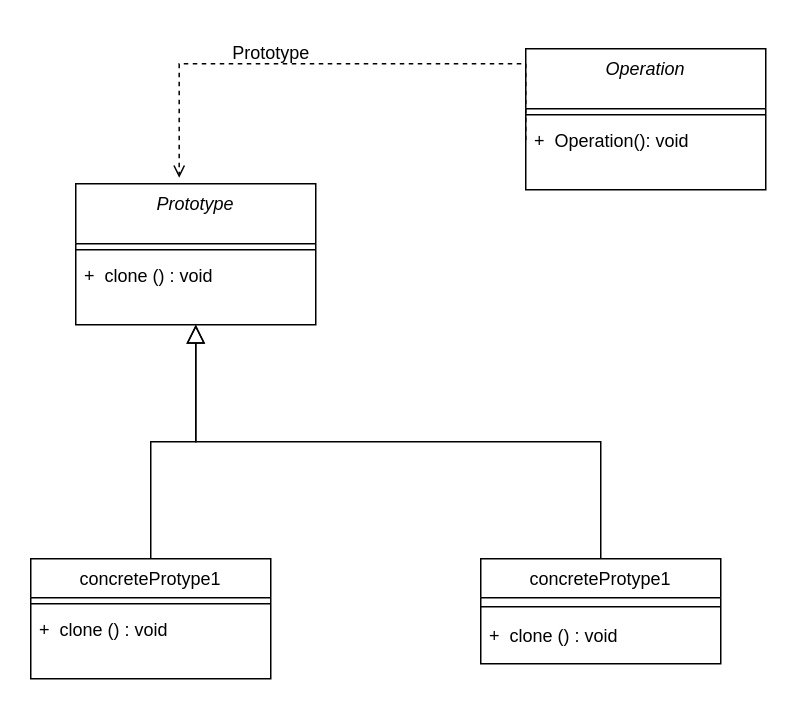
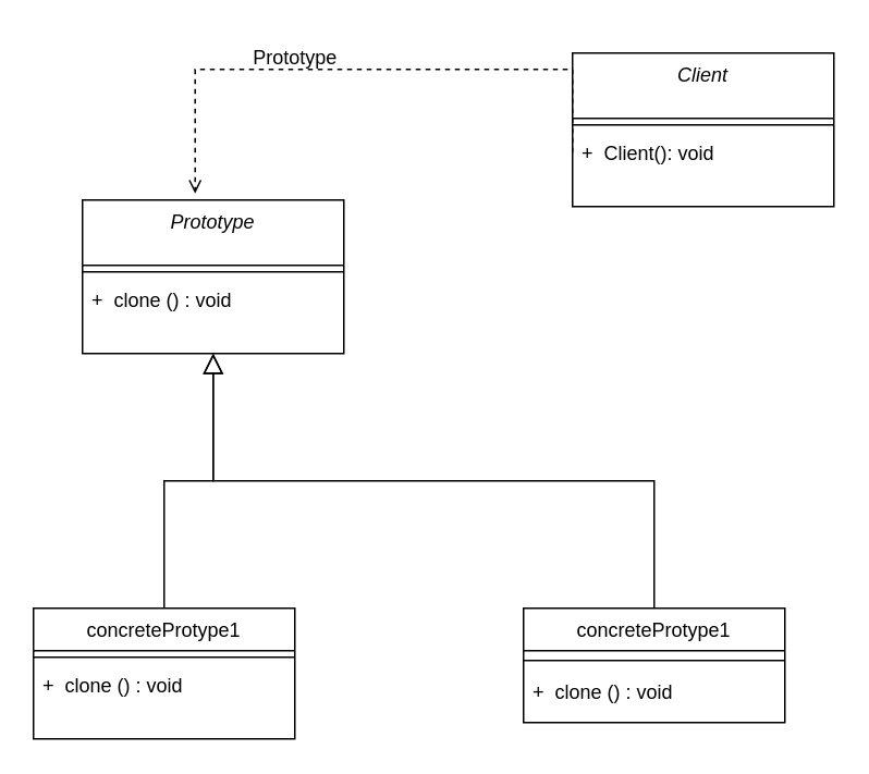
- <mxCell id="13" value="Operation" style="swimlane;fontStyle=2;align=center;verticalAlign=top;childLayout=stackLayout;horizontal=1;startSize=40;horizontalStack=0;resizeParent=1;resizeLast=0;collapsible=1;marginBottom=0;rounded=0;shadow=0;strokeWidth=1;" vertex="1" parent="1"><mxGeometry x="350" y="32" width="160" height="94" as="geometry"><mxRectangle x="230" y="140" width="160" height="26" as="alternateBounds" /></mxGeometry></mxCell>
+ <mxCell id="13" value="Client" style="swimlane;fontStyle=2;align=center;verticalAlign=top;childLayout=stackLayout;horizontal=1;startSize=40;horizontalStack=0;resizeParent=1;resizeLast=0;collapsible=1;marginBottom=0;rounded=0;shadow=0;strokeWidth=1;" vertex="1" parent="1"><mxGeometry x="350" y="32" width="160" height="94" as="geometry"><mxRectangle x="230" y="140" width="160" height="26" as="alternateBounds" /></mxGeometry></mxCell>
- <mxCell id="15" value="+  Operation(): void" style="text;align=left;verticalAlign=top;spacingLeft=4;spacingRight=4;overflow=hidden;rotatable=0;points=[[0,0.5],[1,0.5]];portConstraint=eastwest;" vertex="1" parent="13"><mxGeometry y="48" width="160" height="26" as="geometry" /></mxCell>
+ <mxCell id="15" value="+  Client(): void" style="text;align=left;verticalAlign=top;spacingLeft=4;spacingRight=4;overflow=hidden;rotatable=0;points=[[0,0.5],[1,0.5]];portConstraint=eastwest;" vertex="1" parent="13"><mxGeometry y="48" width="160" height="26" as="geometry" /></mxCell>
